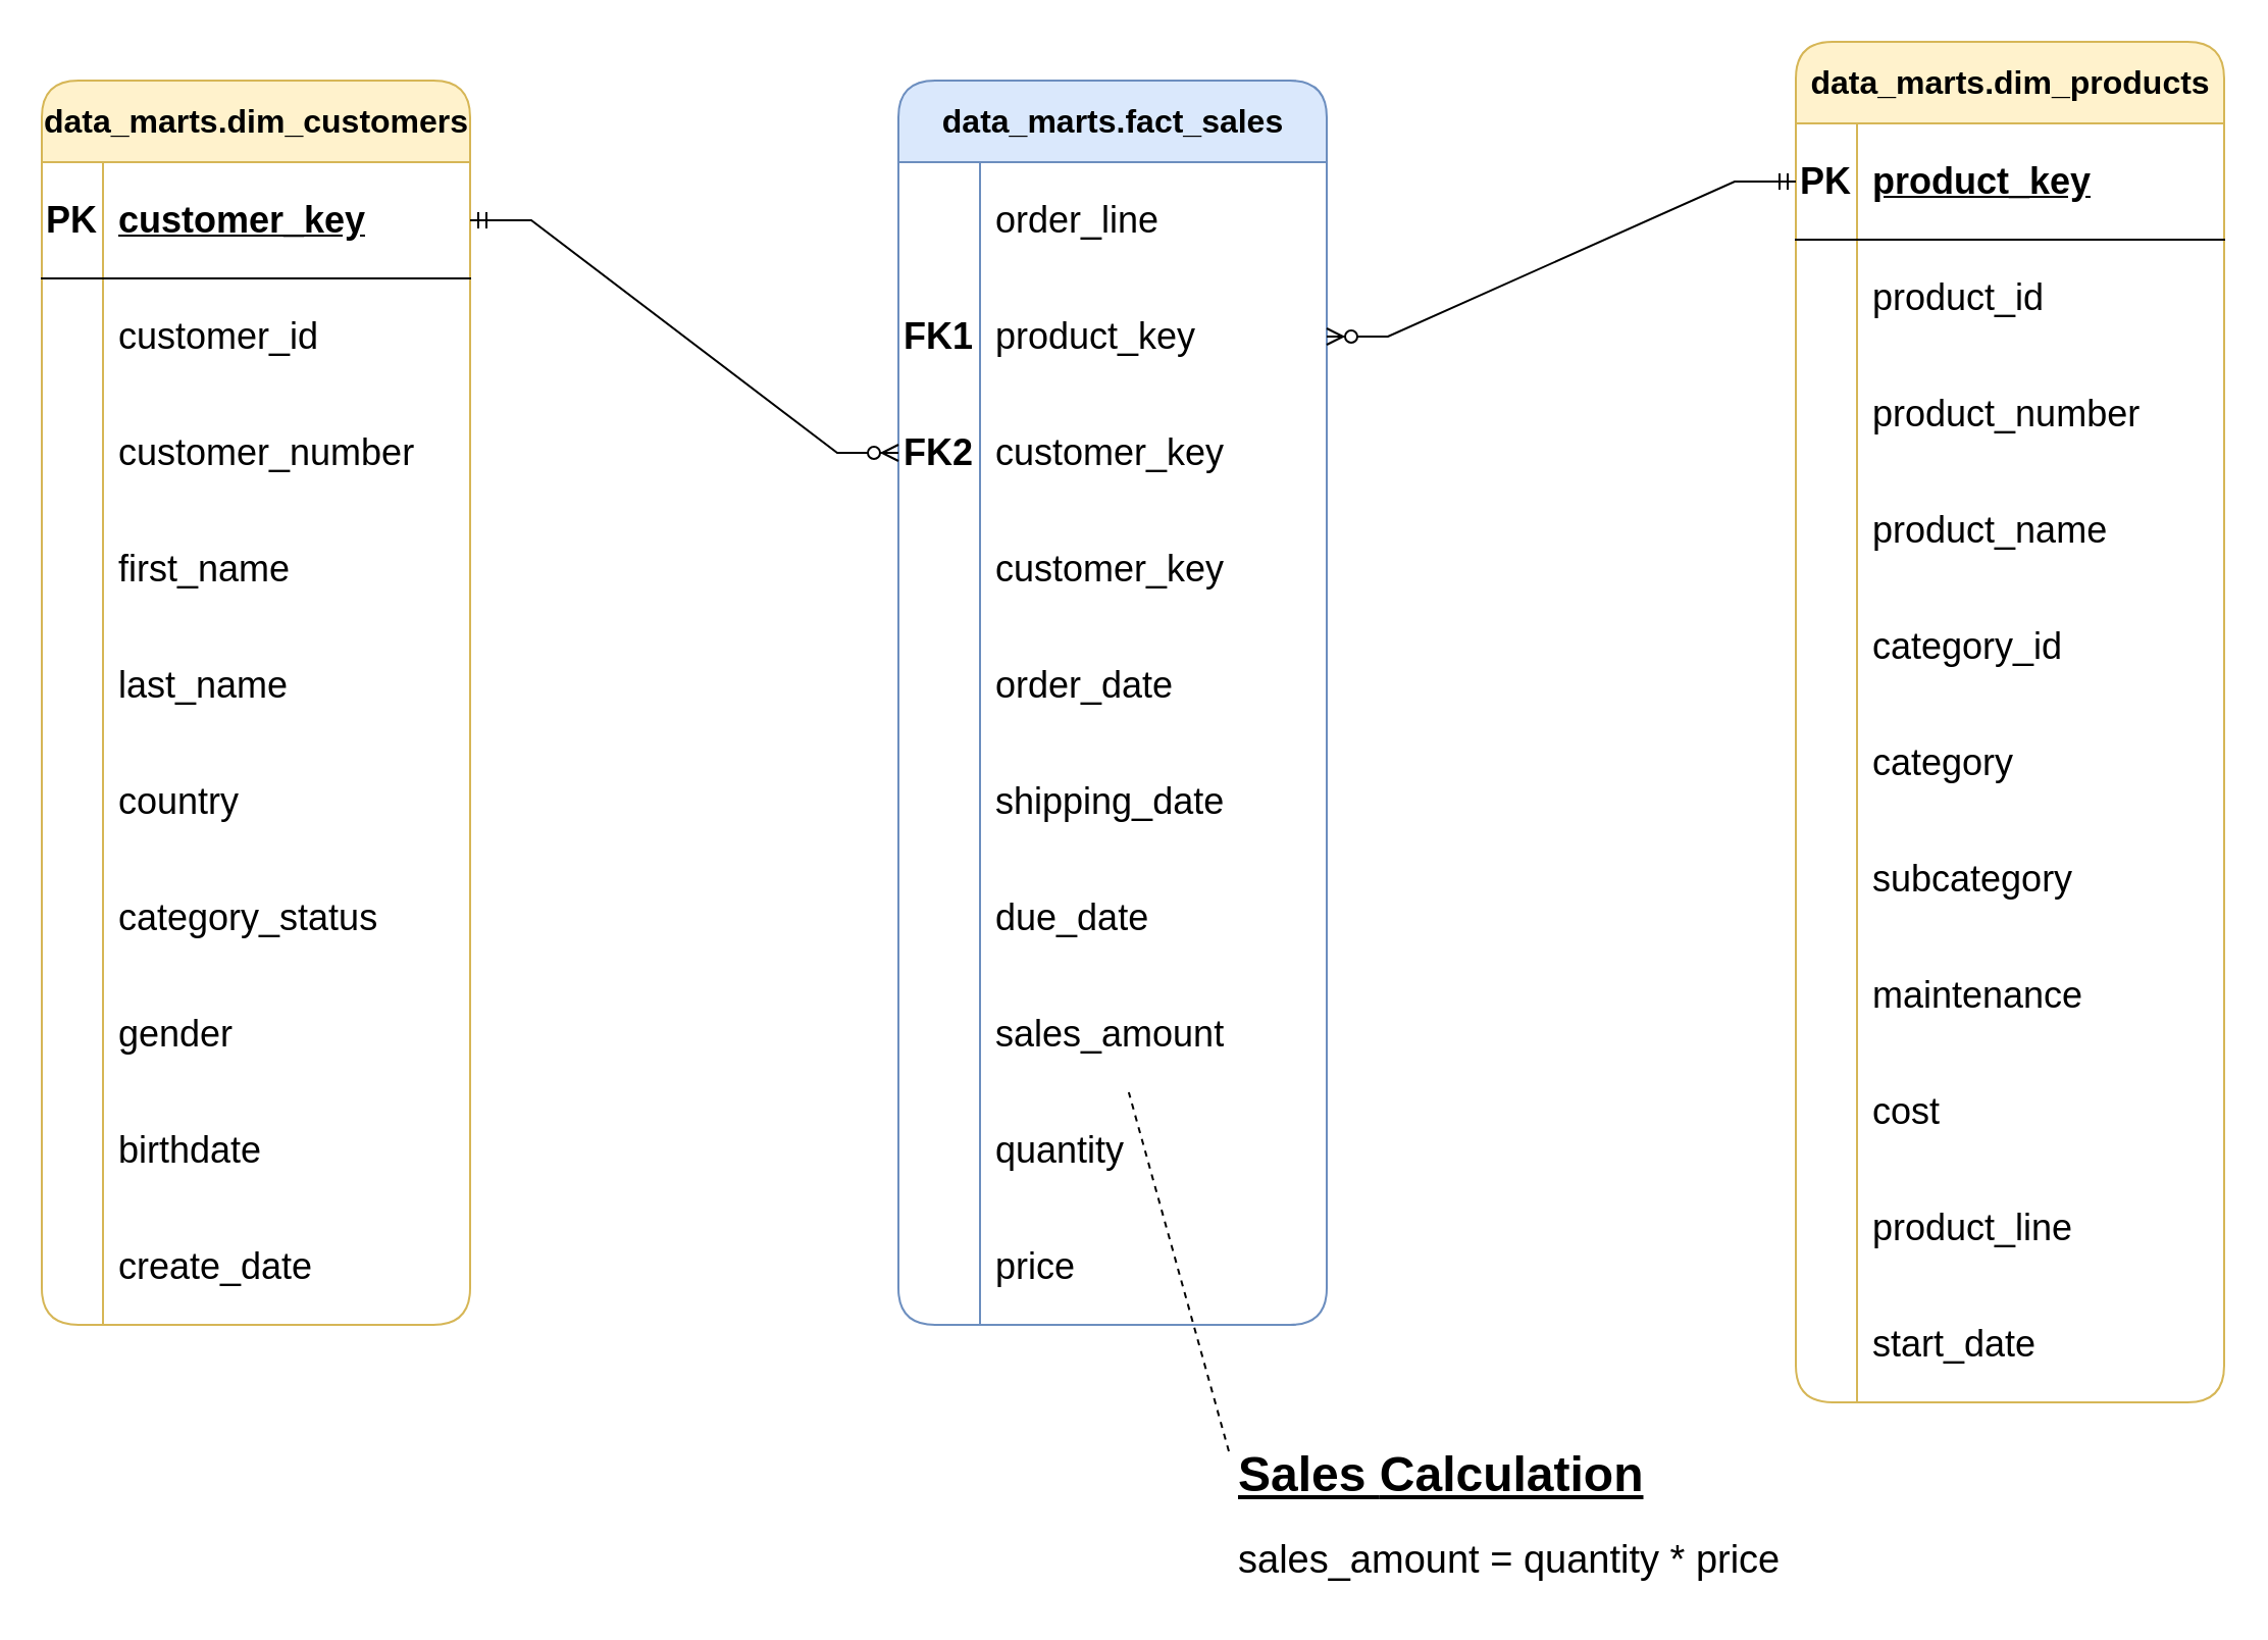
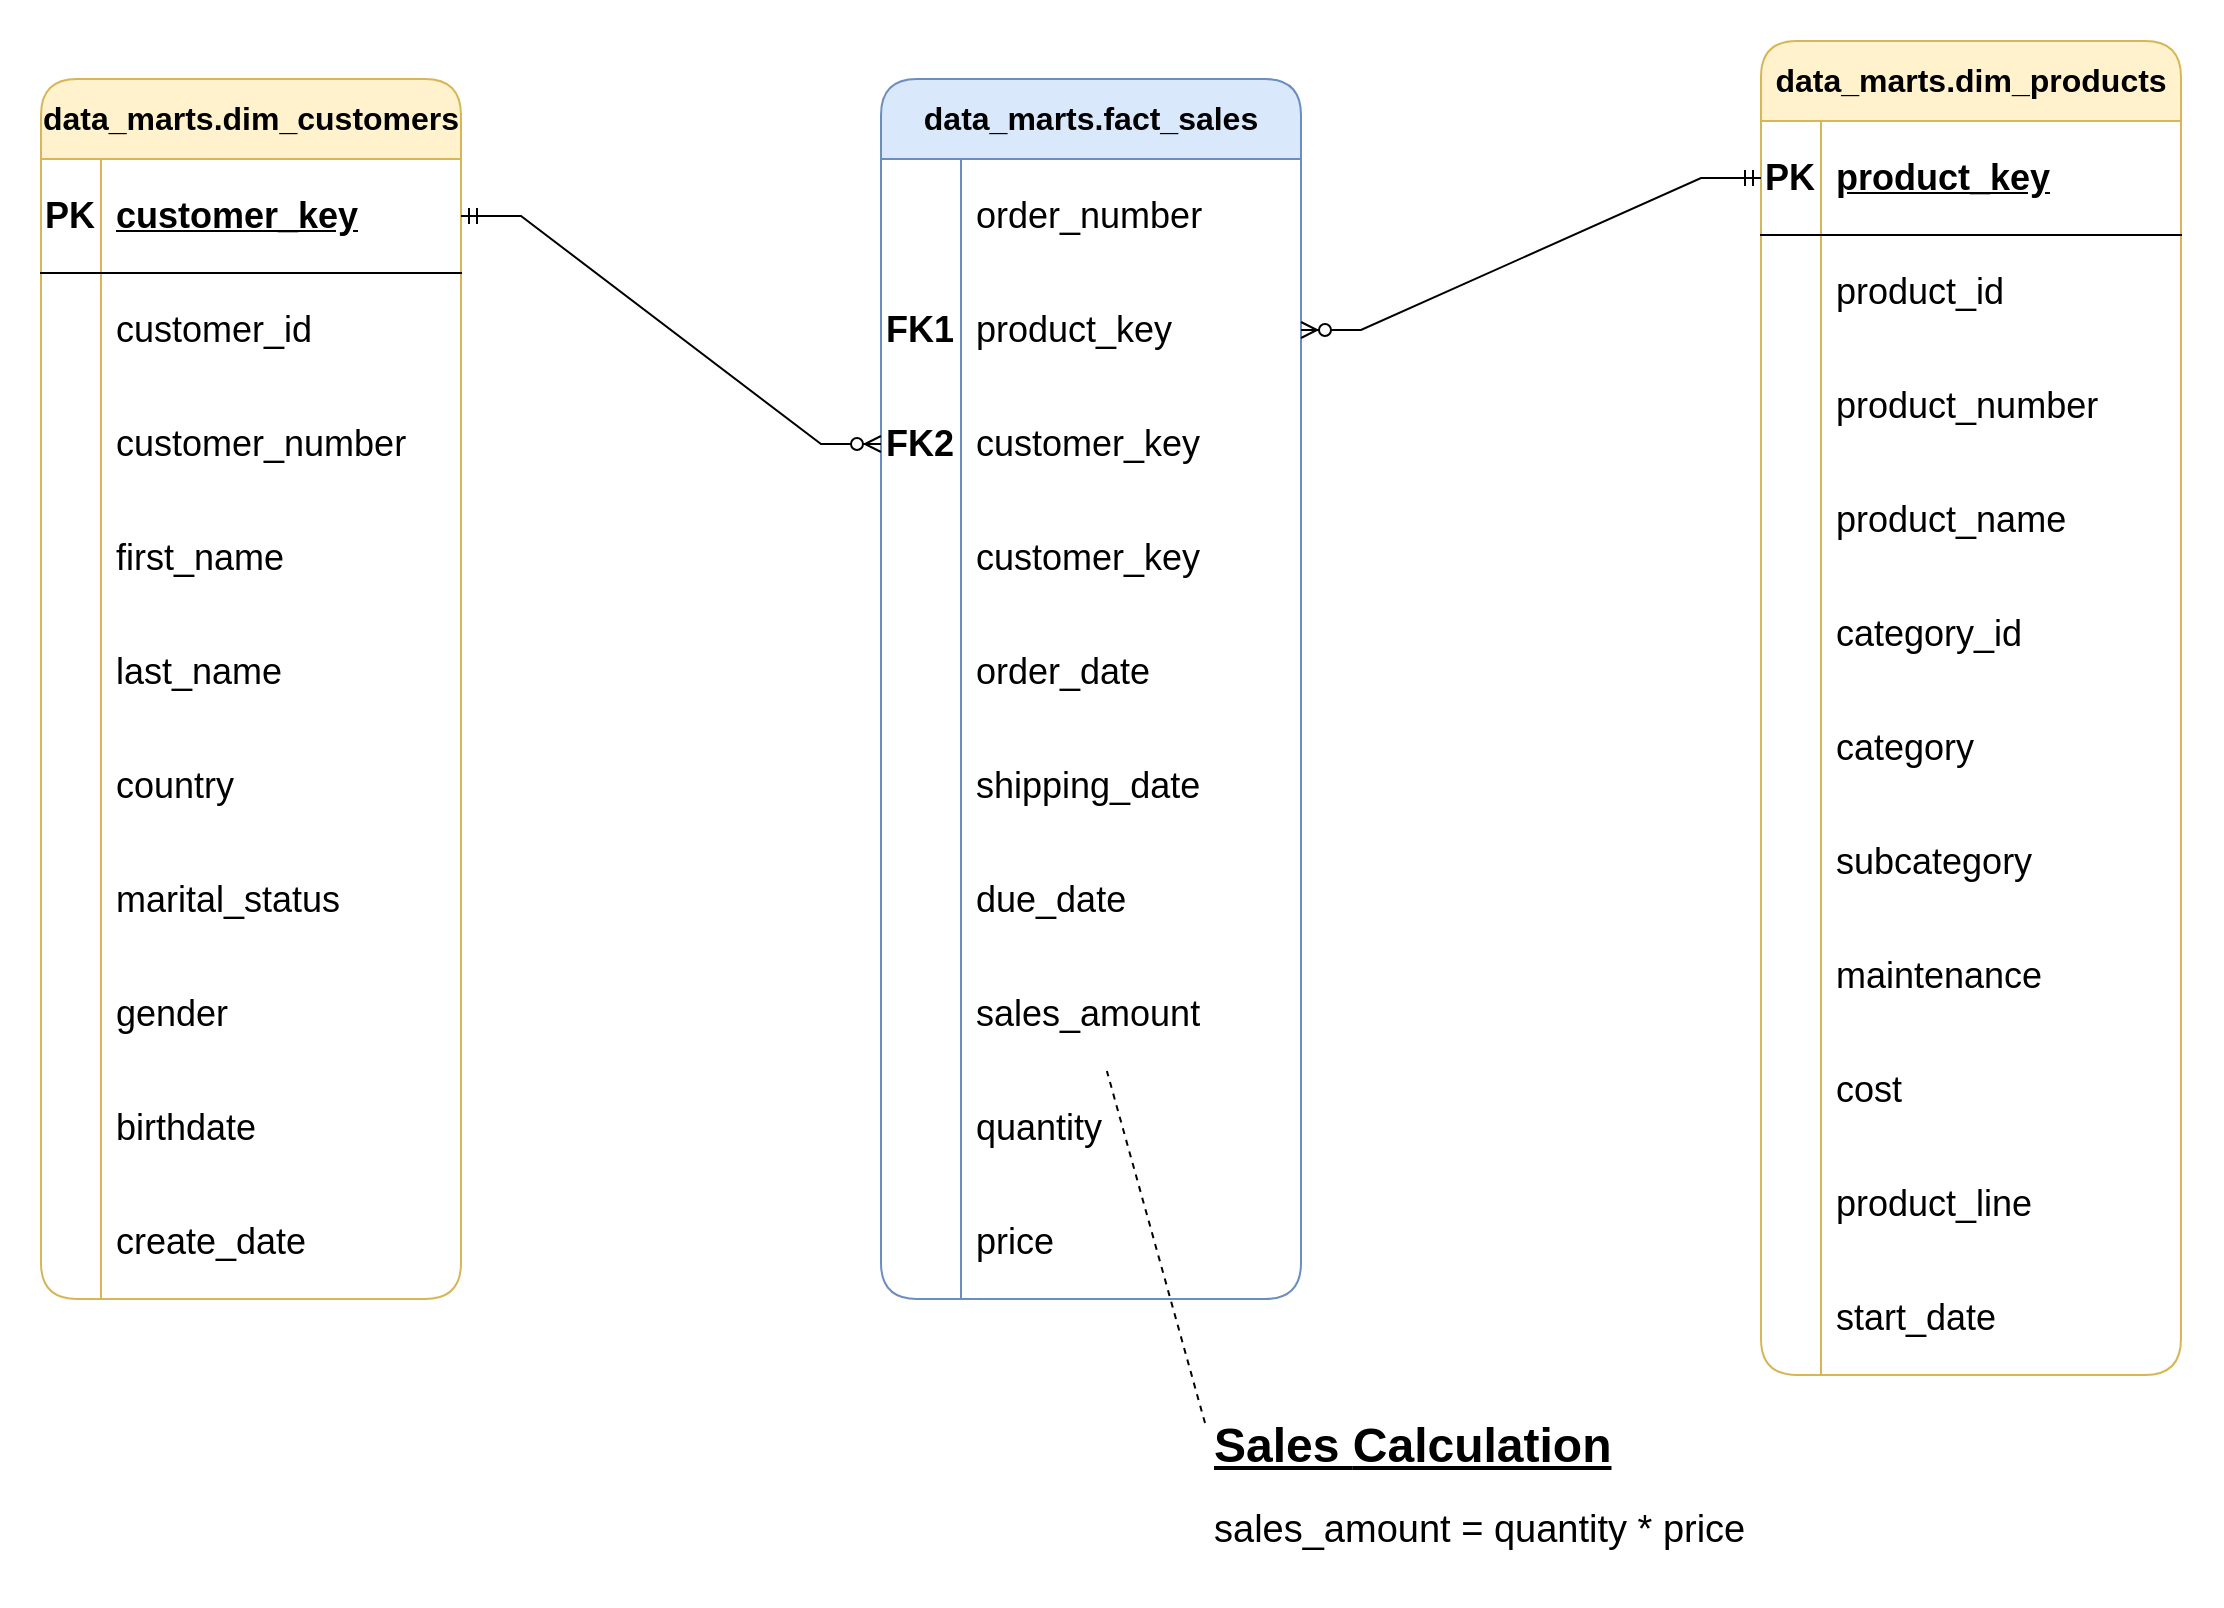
- <mxCell id="70" value="order_line" style="shape=partialRectangle;connectable=0;fillColor=none;top=0;left=0;bottom=0;right=0;align=left;spacingLeft=6;overflow=hidden;whiteSpace=wrap;html=1;fontSize=18;" vertex="1" parent="68"><mxGeometry x="40" width="170" height="57" as="geometry"><mxRectangle width="170" height="57" as="alternateBounds" /></mxGeometry></mxCell>
+ <mxCell id="70" value="order_number" style="shape=partialRectangle;connectable=0;fillColor=none;top=0;left=0;bottom=0;right=0;align=left;spacingLeft=6;overflow=hidden;whiteSpace=wrap;html=1;fontSize=18;" vertex="1" parent="68"><mxGeometry x="40" width="170" height="57" as="geometry"><mxRectangle width="170" height="57" as="alternateBounds" /></mxGeometry></mxCell>
- <mxCell id="23" value="category_status" style="shape=partialRectangle;connectable=0;fillColor=none;top=0;left=0;bottom=0;right=0;align=left;spacingLeft=6;overflow=hidden;whiteSpace=wrap;html=1;fontSize=18;" vertex="1" parent="21"><mxGeometry x="30" width="180" height="57" as="geometry"><mxRectangle width="180" height="57" as="alternateBounds" /></mxGeometry></mxCell>
+ <mxCell id="23" value="marital_status" style="shape=partialRectangle;connectable=0;fillColor=none;top=0;left=0;bottom=0;right=0;align=left;spacingLeft=6;overflow=hidden;whiteSpace=wrap;html=1;fontSize=18;" vertex="1" parent="21"><mxGeometry x="30" width="180" height="57" as="geometry"><mxRectangle width="180" height="57" as="alternateBounds" /></mxGeometry></mxCell>
